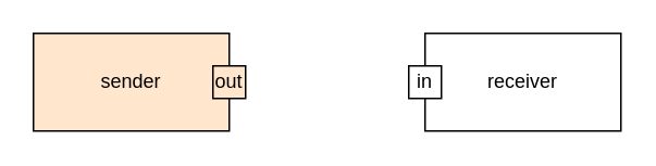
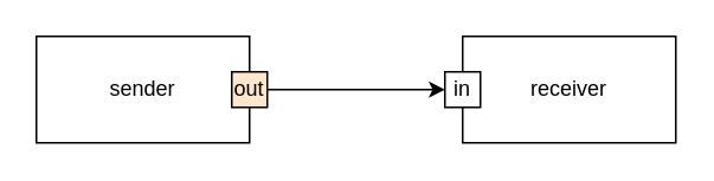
- <mxCell id="2" value="sender" style="rounded=0;whiteSpace=wrap;html=1;fillColor=#ffe6cc;" vertex="1" parent="1"><mxGeometry x="20" y="20" width="120" height="60" as="geometry" /></mxCell>
+ <mxCell id="2" value="sender" style="rounded=0;whiteSpace=wrap;html=1;" vertex="1" parent="1"><mxGeometry x="20" y="20" width="120" height="60" as="geometry" /></mxCell>
+ <mxCell id="5" style="edgeStyle=orthogonalEdgeStyle;rounded=0;orthogonalLoop=1;jettySize=auto;html=1;exitX=1;exitY=0.5;exitDx=0;exitDy=0;entryX=0;entryY=0.5;entryDx=0;entryDy=0;" edge="1" parent="1" source="6" target="4"><mxGeometry relative="1" as="geometry" /></mxCell>
